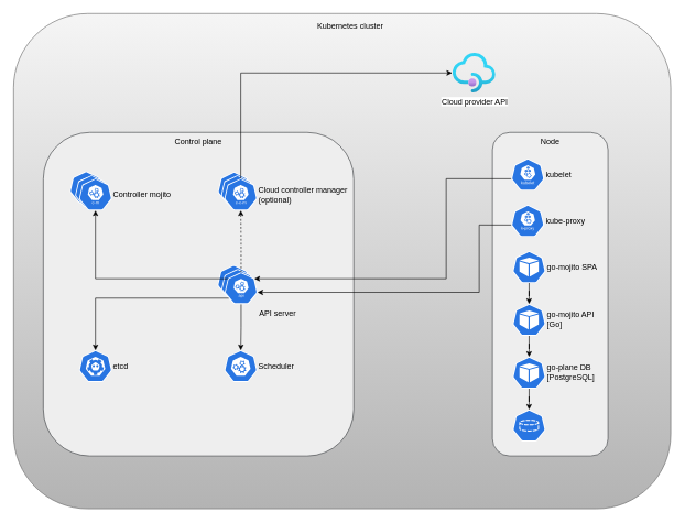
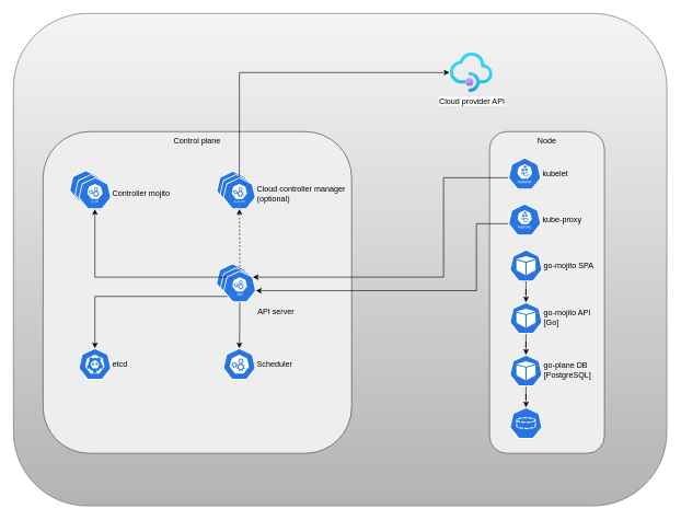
- <mxCell id="5" value="Kubernetes cluster" style="text;html=1;strokeColor=none;fillColor=none;align=center;verticalAlign=middle;whiteSpace=wrap;rounded=0;" vertex="1" parent="1"><mxGeometry x="445" y="30" width="170" height="20" as="geometry" /></mxCell>
